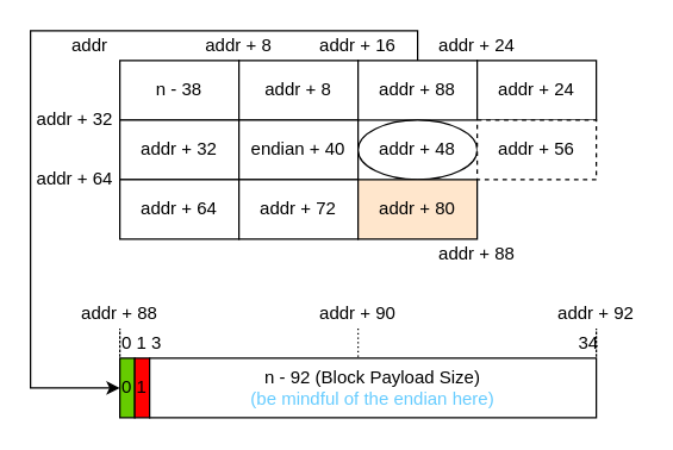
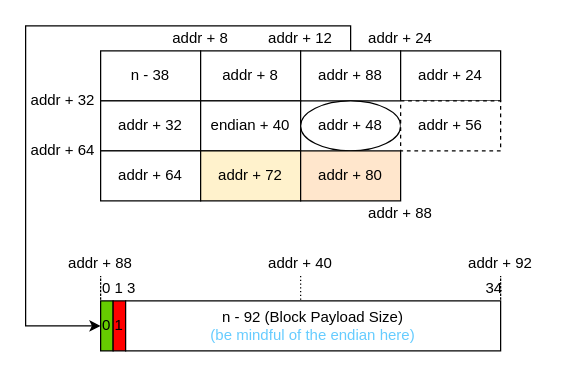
- <mxCell id="14" value="addr" style="text;html=1;strokeColor=none;fillColor=none;align=center;verticalAlign=middle;whiteSpace=wrap;rounded=0;" vertex="1" parent="2"><mxGeometry x="20" width="40" height="20" as="geometry" /></mxCell>
- <mxCell id="16" value="addr + 16" style="text;html=1;strokeColor=none;fillColor=none;align=center;verticalAlign=middle;whiteSpace=wrap;rounded=0;" vertex="1" parent="2"><mxGeometry x="190" width="60" height="20" as="geometry" /></mxCell>
+ <mxCell id="16" value="addr + 12" style="text;html=1;strokeColor=none;fillColor=none;align=center;verticalAlign=middle;whiteSpace=wrap;rounded=0;" vertex="1" parent="2"><mxGeometry x="190" width="60" height="20" as="geometry" /></mxCell>
- <mxCell id="12" value="addr + 72" style="rounded=0;whiteSpace=wrap;html=1;fillColor=#FFFFFF;" vertex="1" parent="2"><mxGeometry x="140" y="100" width="80" height="40" as="geometry" /></mxCell>
+ <mxCell id="12" value="addr + 72" style="rounded=0;whiteSpace=wrap;html=1;fillColor=#fff2cc;" vertex="1" parent="2"><mxGeometry x="140" y="100" width="80" height="40" as="geometry" /></mxCell>
- <mxCell id="35" value="addr + 90" style="text;html=1;strokeColor=none;fillColor=none;align=center;verticalAlign=middle;whiteSpace=wrap;rounded=0;" vertex="1" parent="2"><mxGeometry x="190" y="180" width="60" height="20" as="geometry" /></mxCell>
+ <mxCell id="35" value="addr + 40" style="text;html=1;strokeColor=none;fillColor=none;align=center;verticalAlign=middle;whiteSpace=wrap;rounded=0;" vertex="1" parent="2"><mxGeometry x="190" y="180" width="60" height="20" as="geometry" /></mxCell>
